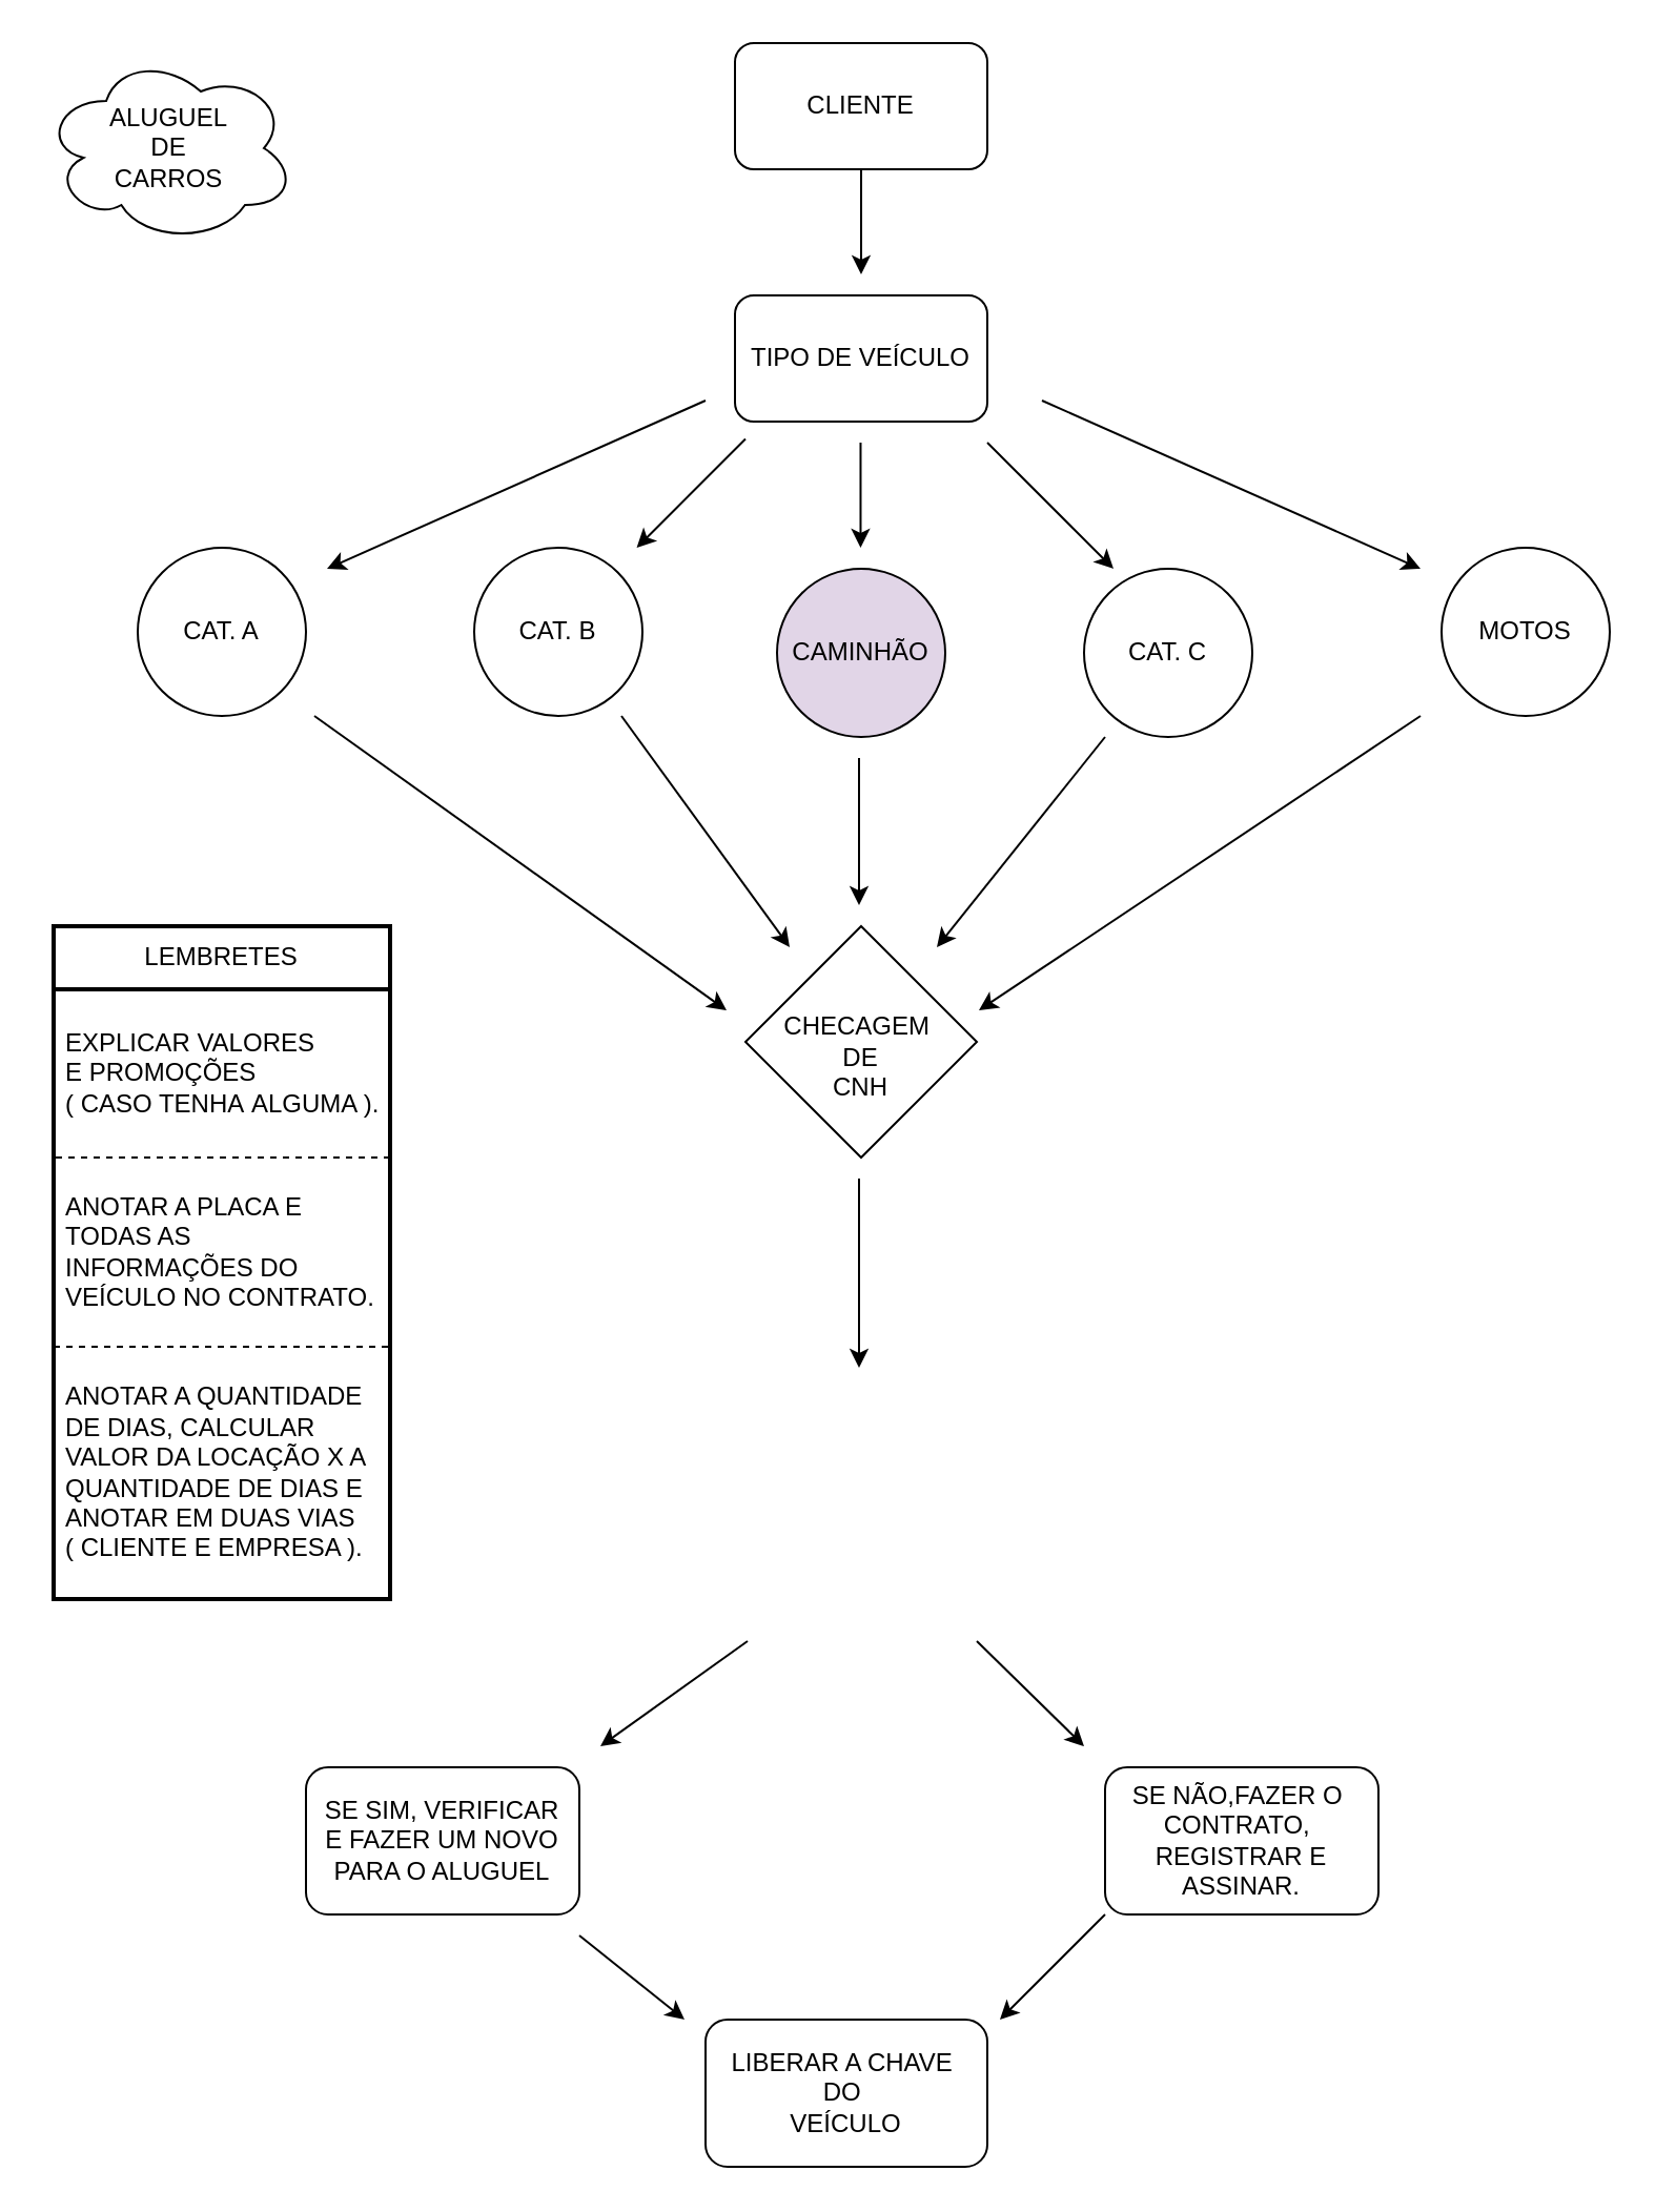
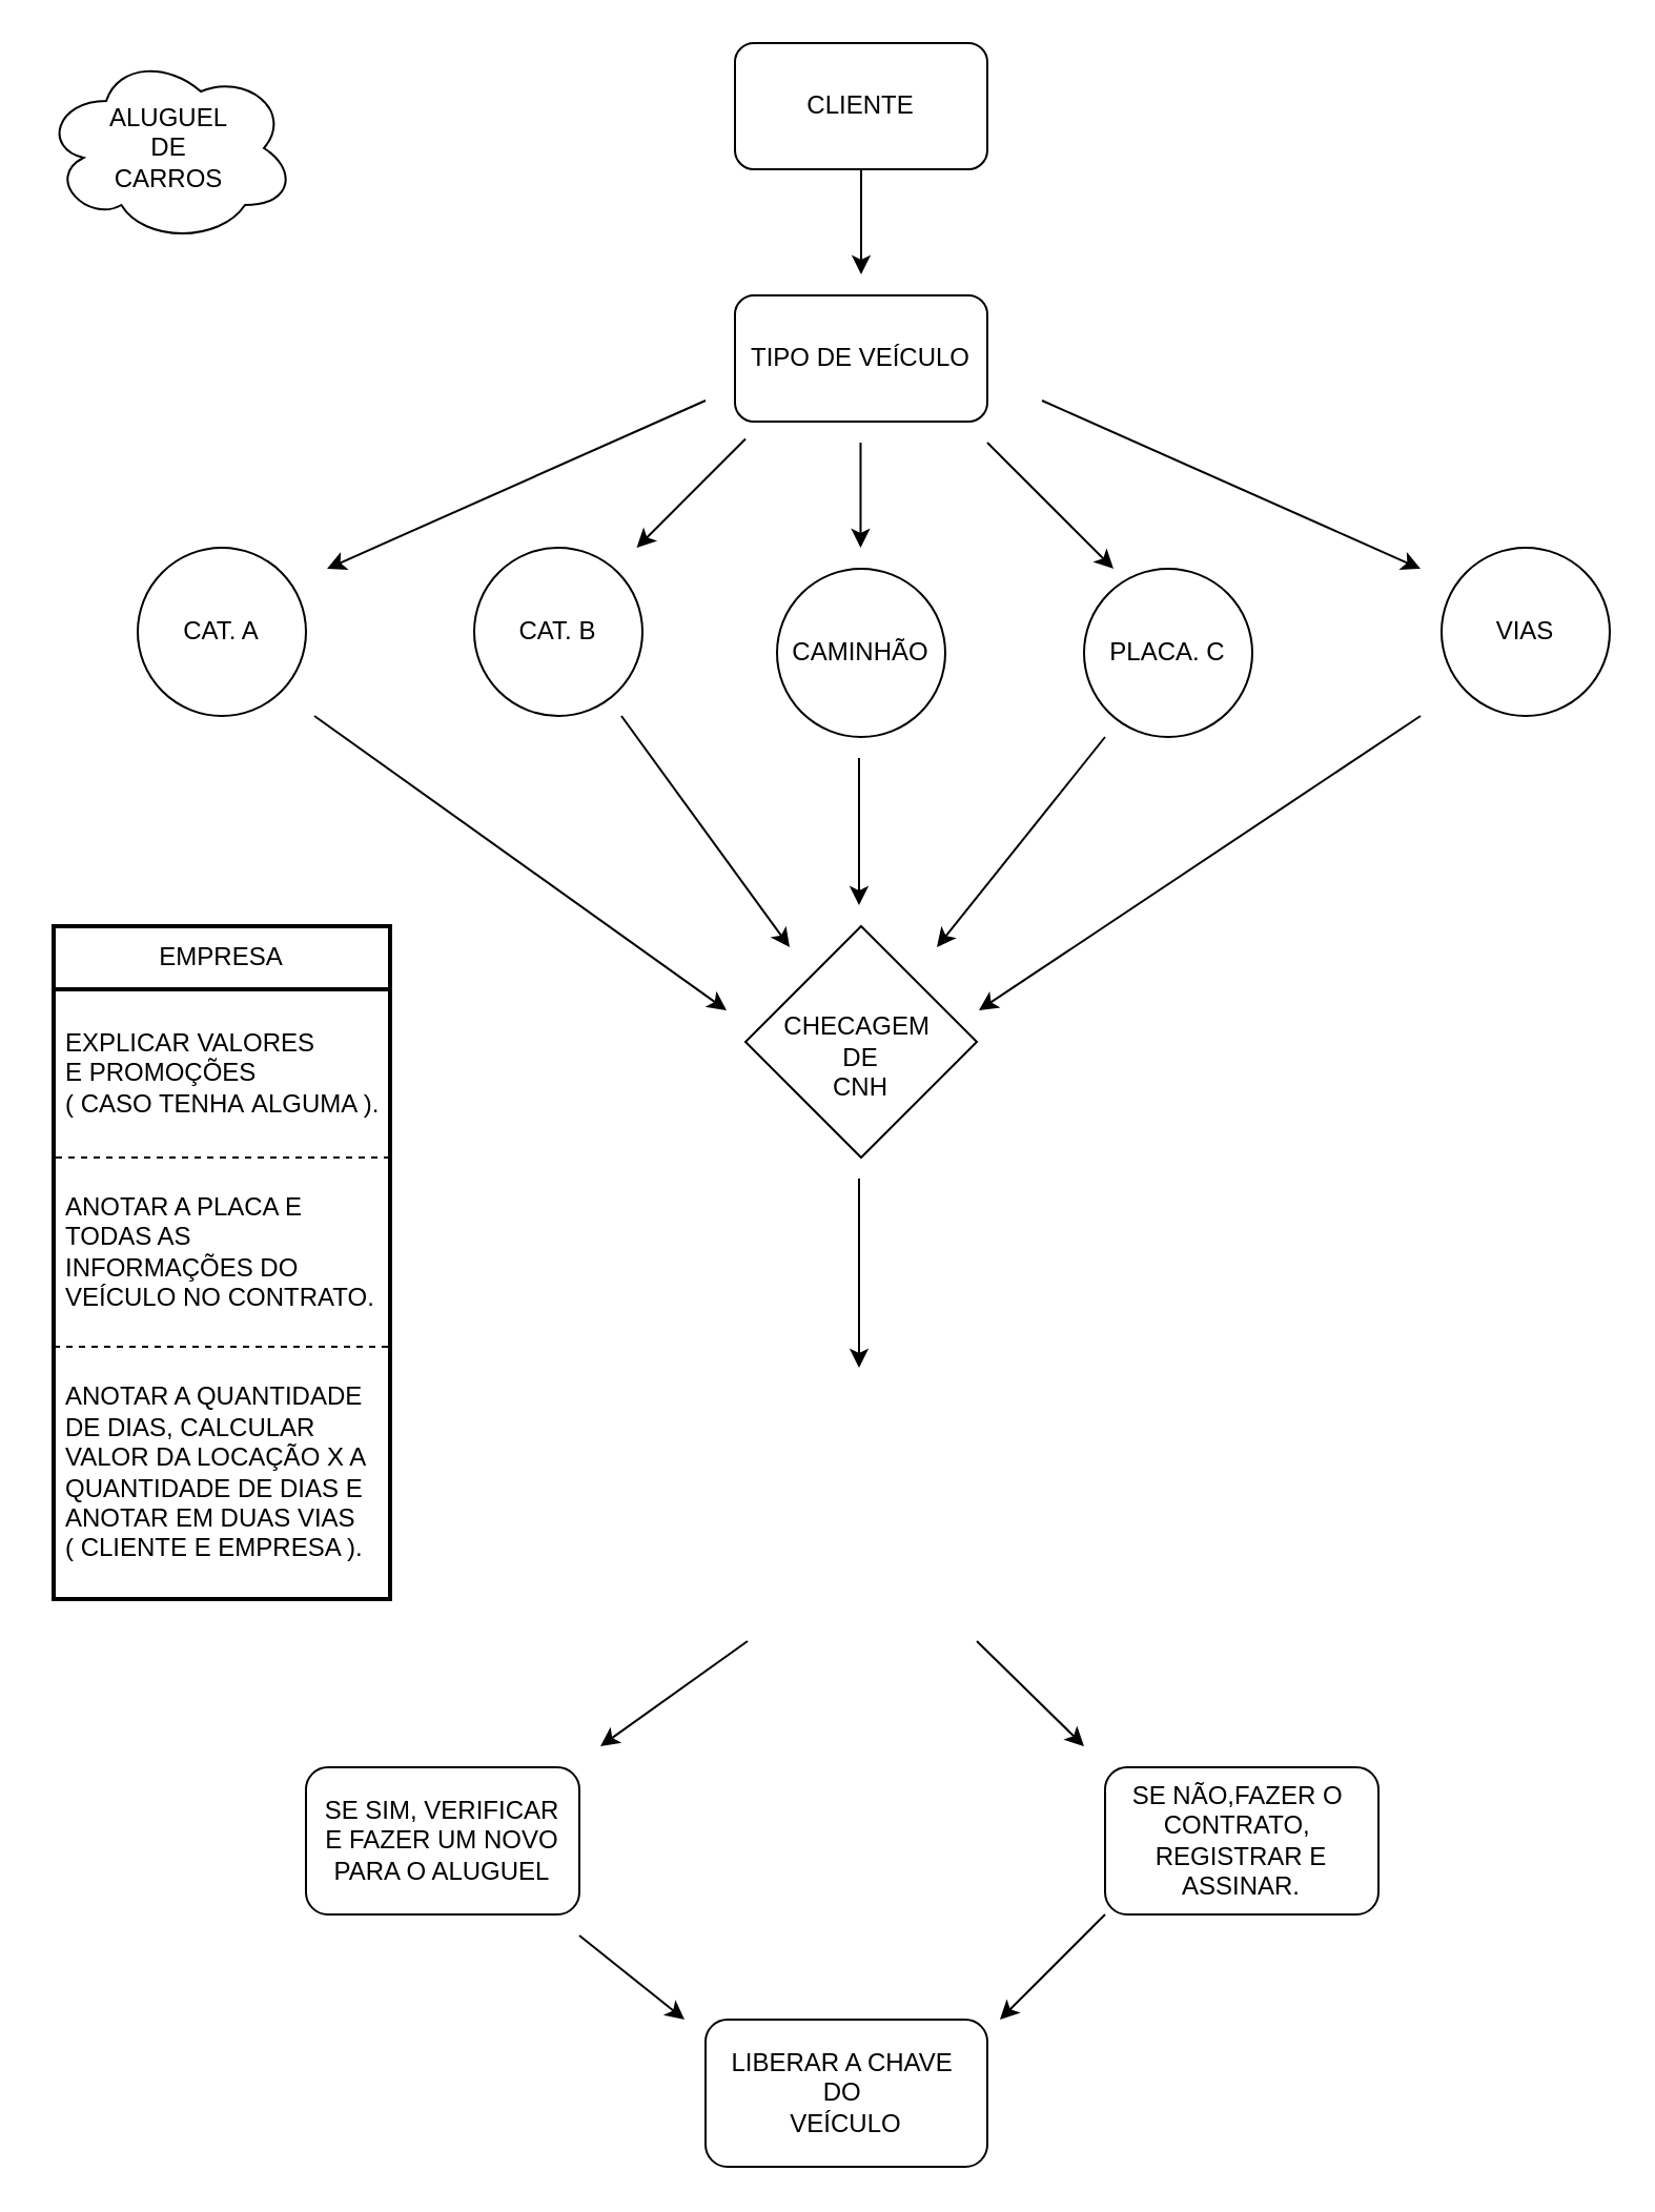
- <mxCell id="9" value="MOTOS" style="ellipse;whiteSpace=wrap;html=1;aspect=fixed;" vertex="1" parent="1"><mxGeometry x="685" y="260" width="80" height="80" as="geometry" /></mxCell>
+ <mxCell id="9" value="VIAS" style="ellipse;whiteSpace=wrap;html=1;aspect=fixed;" vertex="1" parent="1"><mxGeometry x="685" y="260" width="80" height="80" as="geometry" /></mxCell>
- <mxCell id="32" value="CAMINHÃO" style="ellipse;whiteSpace=wrap;html=1;aspect=fixed;fillColor=#e1d5e7;" vertex="1" parent="1"><mxGeometry x="369" y="270" width="80" height="80" as="geometry" /></mxCell>
+ <mxCell id="32" value="CAMINHÃO" style="ellipse;whiteSpace=wrap;html=1;aspect=fixed;" vertex="1" parent="1"><mxGeometry x="369" y="270" width="80" height="80" as="geometry" /></mxCell>
- <mxCell id="8" value="CAT. C" style="ellipse;whiteSpace=wrap;html=1;aspect=fixed;" vertex="1" parent="1"><mxGeometry x="515" y="270" width="80" height="80" as="geometry" /></mxCell>
+ <mxCell id="8" value="PLACA. C" style="ellipse;whiteSpace=wrap;html=1;aspect=fixed;" vertex="1" parent="1"><mxGeometry x="515" y="270" width="80" height="80" as="geometry" /></mxCell>
- <mxCell id="28" value="LEMBRETES" style="swimlane;fontStyle=0;childLayout=stackLayout;horizontal=1;startSize=30;horizontalStack=0;resizeParent=1;resizeParentMax=0;resizeLast=0;collapsible=1;marginBottom=0;whiteSpace=wrap;html=1;strokeColor=#000000;strokeWidth=2;" vertex="1" parent="1"><mxGeometry x="25" y="440" width="160" height="320" as="geometry" /></mxCell>
+ <mxCell id="28" value="EMPRESA" style="swimlane;fontStyle=0;childLayout=stackLayout;horizontal=1;startSize=30;horizontalStack=0;resizeParent=1;resizeParentMax=0;resizeLast=0;collapsible=1;marginBottom=0;whiteSpace=wrap;html=1;strokeColor=#000000;strokeWidth=2;" vertex="1" parent="1"><mxGeometry x="25" y="440" width="160" height="320" as="geometry" /></mxCell>
